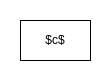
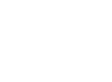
- <mxCell id="2" value="$c$" style="rounded=0;whiteSpace=wrap;html=1;" parent="1" vertex="1"><mxGeometry x="20" y="20" width="70" height="40" as="geometry" /></mxCell>
